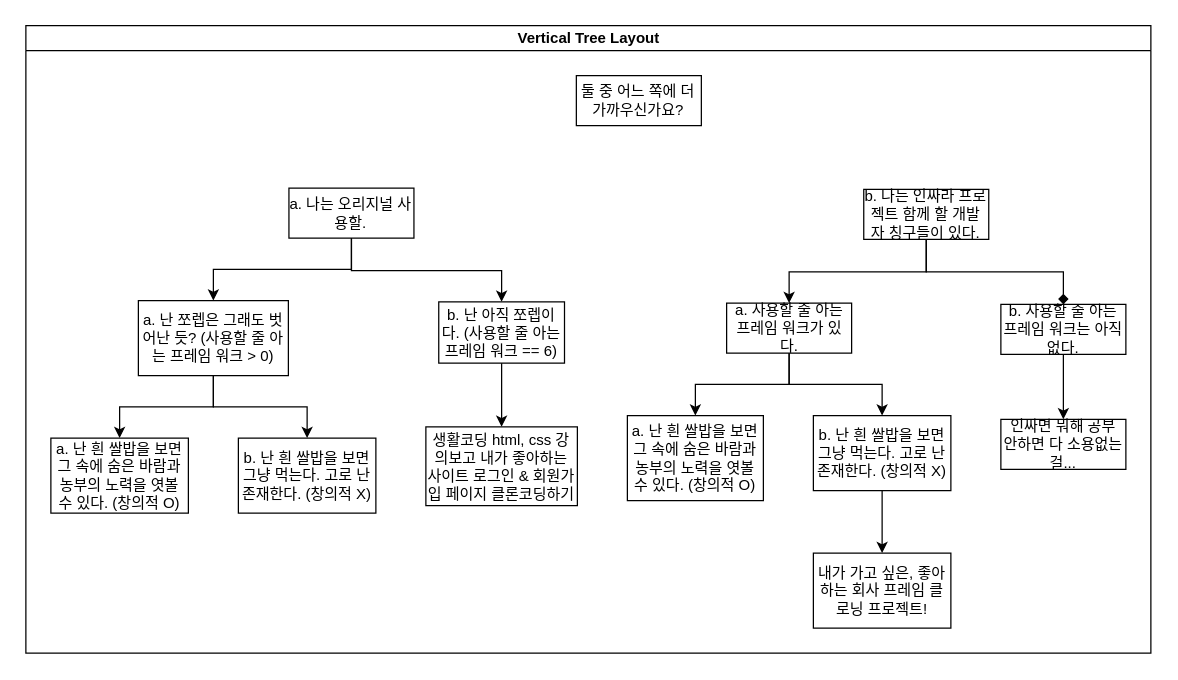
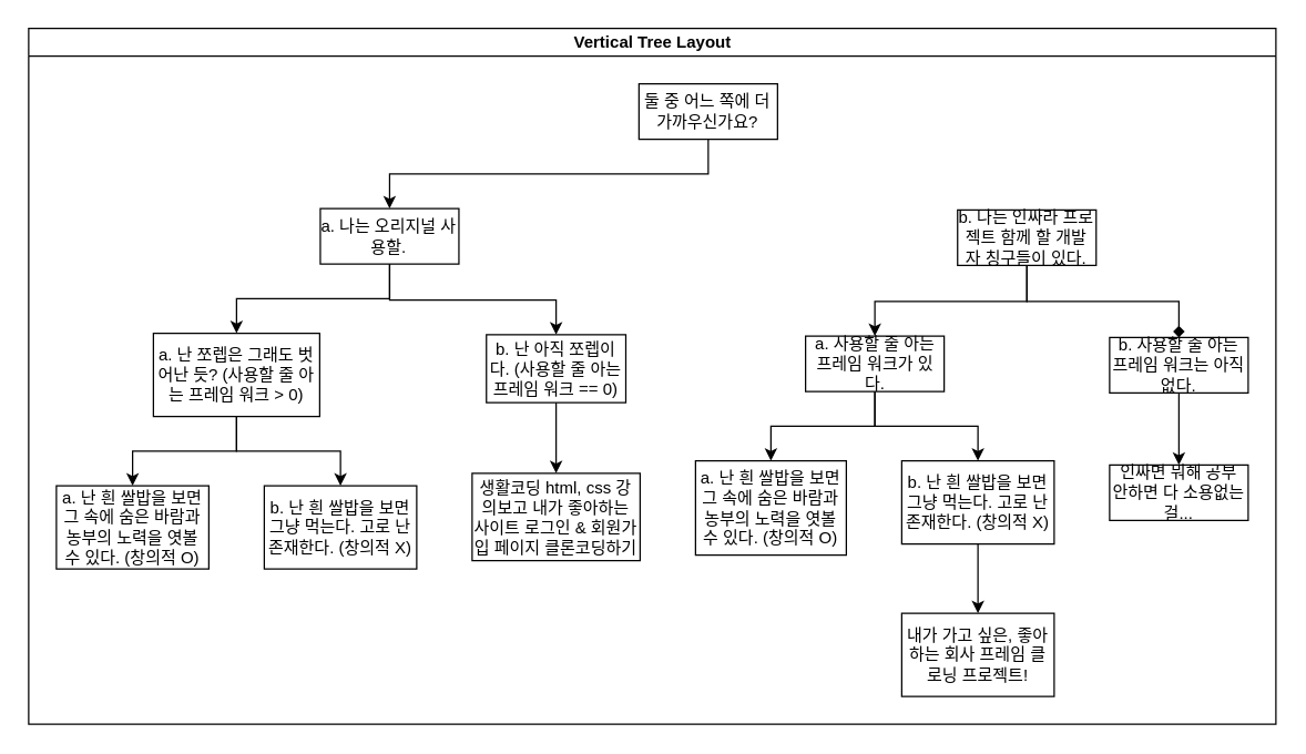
+ <mxCell id="5" value="" style="edgeStyle=elbowEdgeStyle;elbow=vertical;html=1;rounded=0;" edge="1" parent="2" source="3" target="4"><mxGeometry relative="1" as="geometry" /></mxCell>
- <mxCell id="10" value="b. 난 아직 쪼렙이다. (사용할 줄 아는 프레임 워크 == 6)" style="whiteSpace=wrap;html=1;" vertex="1" parent="2"><mxGeometry x="330.3" y="221.0" width="100.6" height="49" as="geometry" /></mxCell>
+ <mxCell id="10" value="b. 난 아직 쪼렙이다. (사용할 줄 아는 프레임 워크 == 0)" style="whiteSpace=wrap;html=1;" vertex="1" parent="2"><mxGeometry x="330.3" y="221.0" width="100.6" height="49" as="geometry" /></mxCell>
